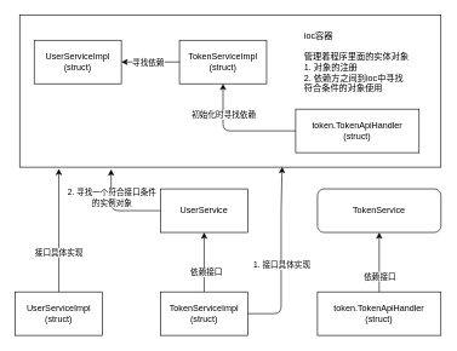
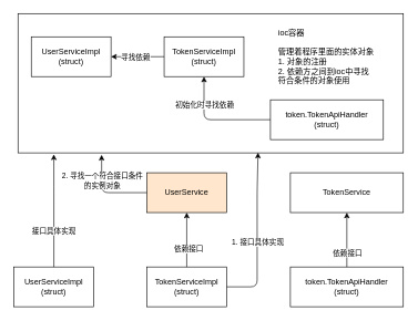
- <mxCell id="5" value="UserService" style="rounded=0;whiteSpace=wrap;html=1;" vertex="1" parent="1"><mxGeometry x="220" y="260" width="120" height="60" as="geometry" /></mxCell>
+ <mxCell id="5" value="UserService" style="rounded=0;whiteSpace=wrap;html=1;fillColor=#ffe6cc;" vertex="1" parent="1"><mxGeometry x="220" y="260" width="120" height="60" as="geometry" /></mxCell>
- <mxCell id="6" value="TokenService" style="whiteSpace=wrap;html=1;rounded=1;" vertex="1" parent="1"><mxGeometry x="436" y="260" width="170" height="60" as="geometry" /></mxCell>
+ <mxCell id="6" value="TokenService" style="rounded=0;whiteSpace=wrap;html=1;" vertex="1" parent="1"><mxGeometry x="436" y="260" width="170" height="60" as="geometry" /></mxCell>
